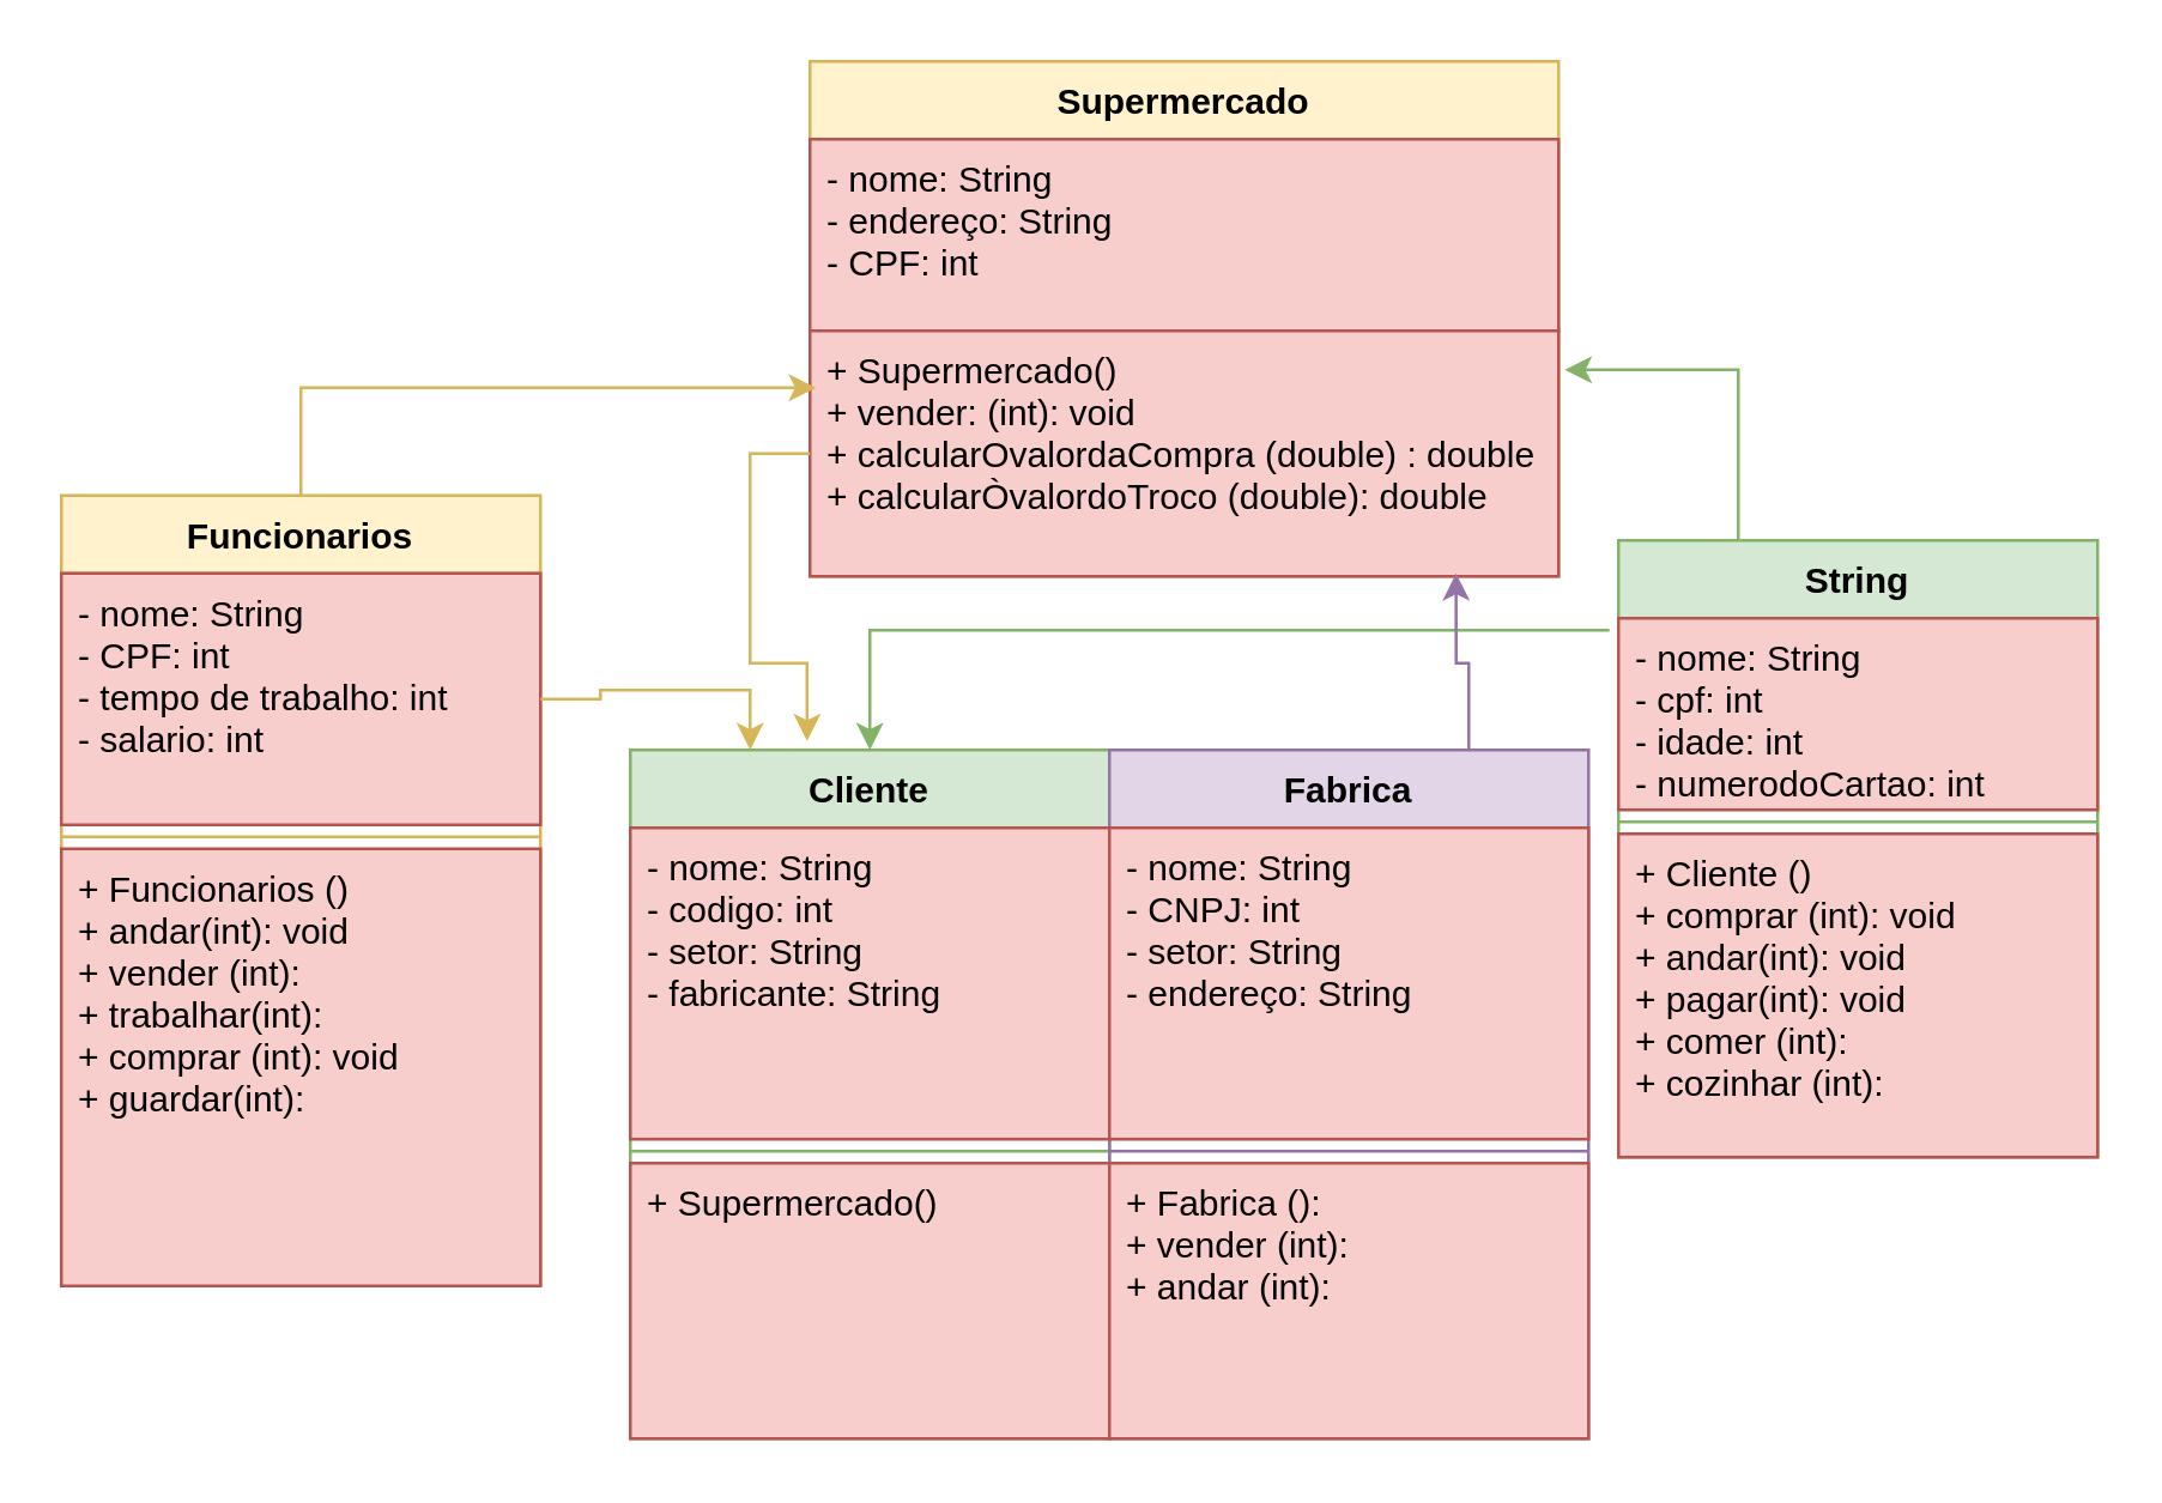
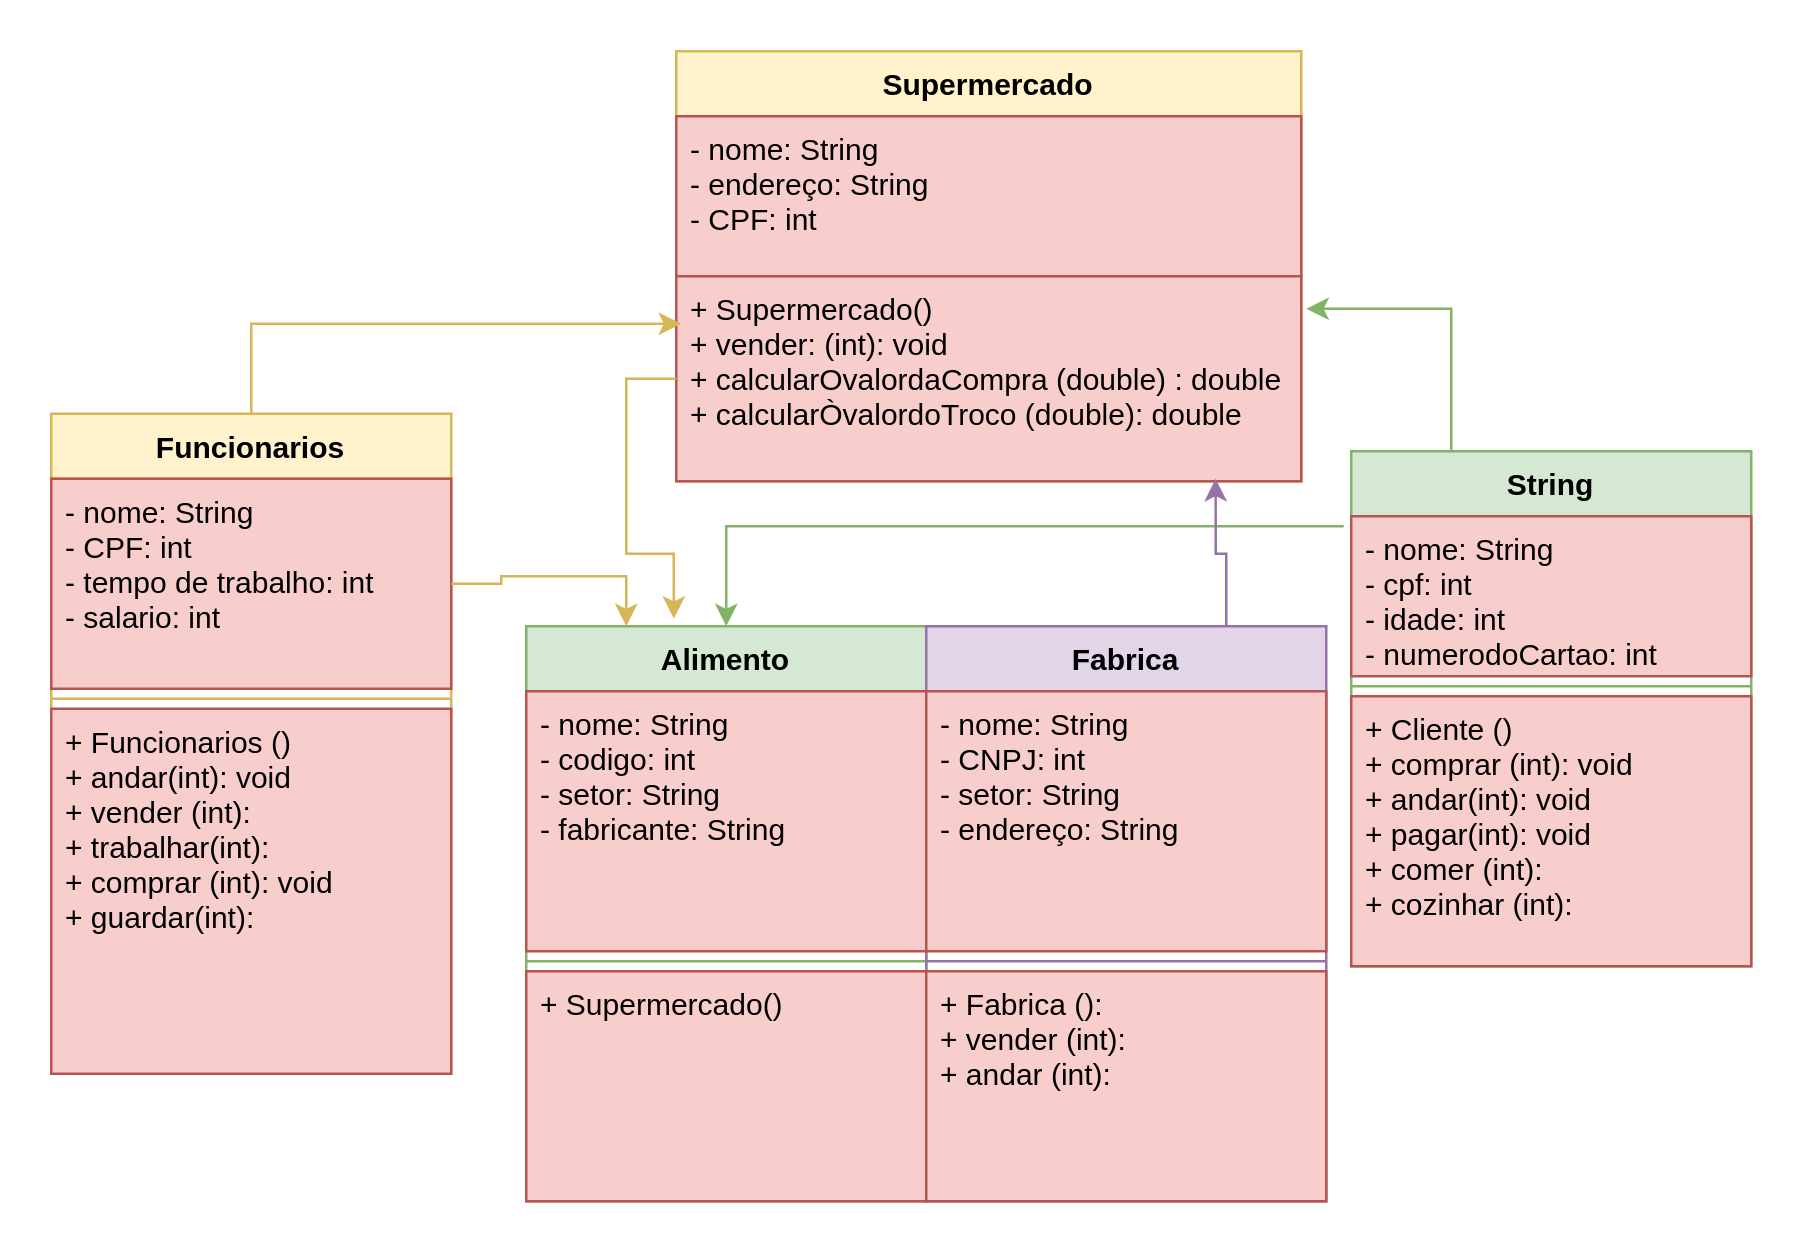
- <mxCell id="16" value="Cliente" style="swimlane;fontStyle=1;align=center;verticalAlign=top;childLayout=stackLayout;horizontal=1;startSize=26;horizontalStack=0;resizeParent=1;resizeParentMax=0;resizeLast=0;collapsible=1;marginBottom=0;fillColor=#d5e8d4;strokeColor=#82b366;" vertex="1" parent="1"><mxGeometry x="210" y="250" width="160" height="230" as="geometry" /></mxCell>
+ <mxCell id="16" value="Alimento" style="swimlane;fontStyle=1;align=center;verticalAlign=top;childLayout=stackLayout;horizontal=1;startSize=26;horizontalStack=0;resizeParent=1;resizeParentMax=0;resizeLast=0;collapsible=1;marginBottom=0;fillColor=#d5e8d4;strokeColor=#82b366;" vertex="1" parent="1"><mxGeometry x="210" y="250" width="160" height="230" as="geometry" /></mxCell>
